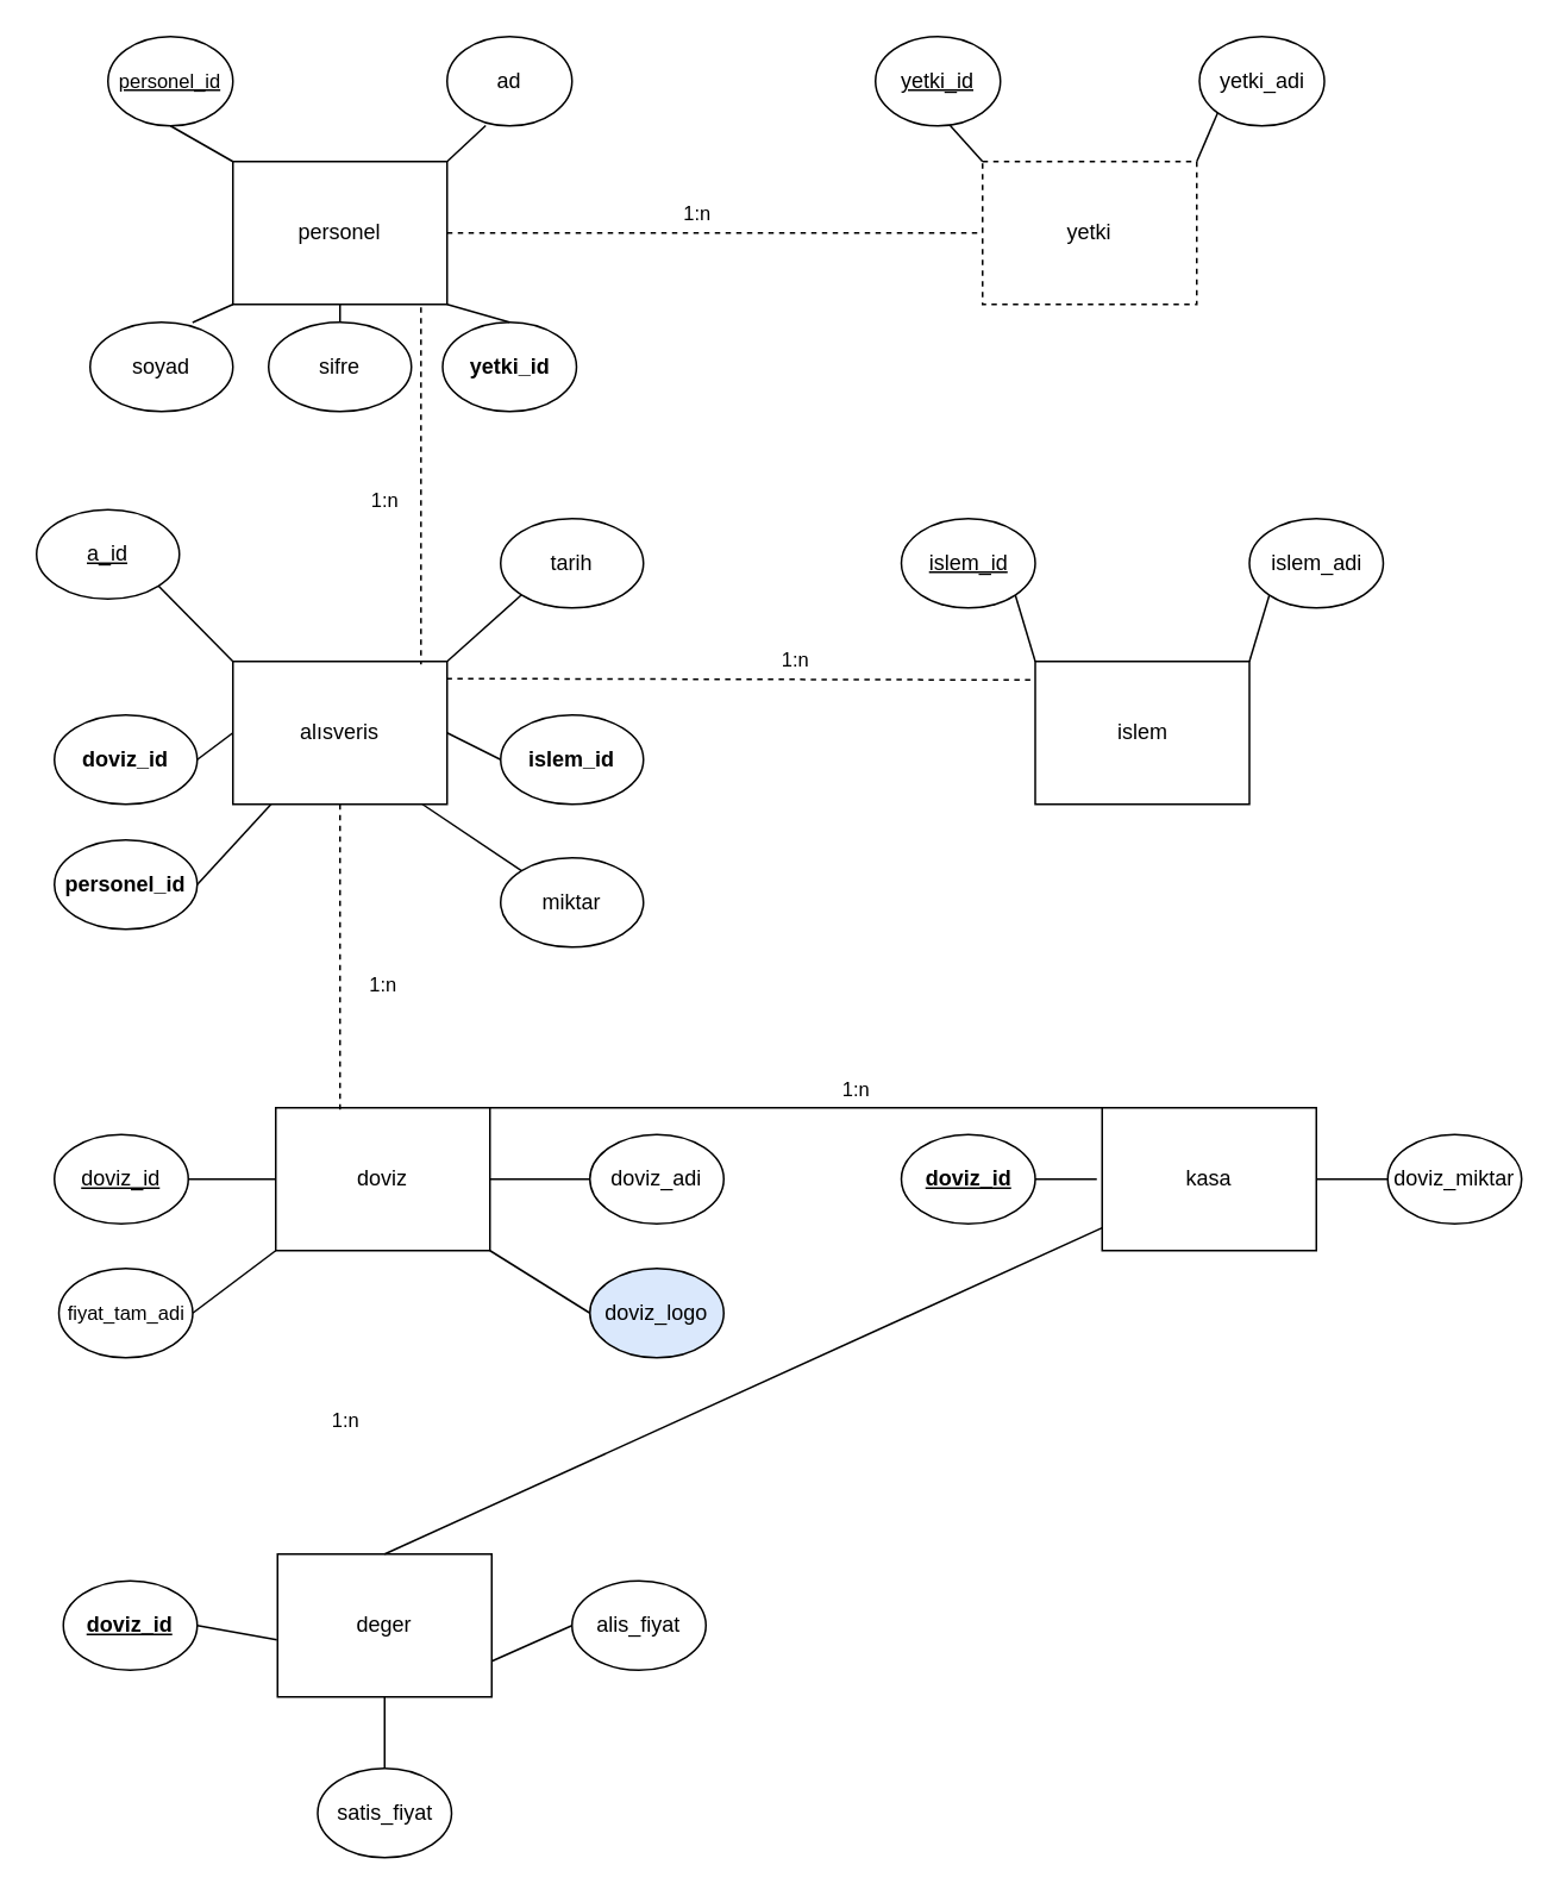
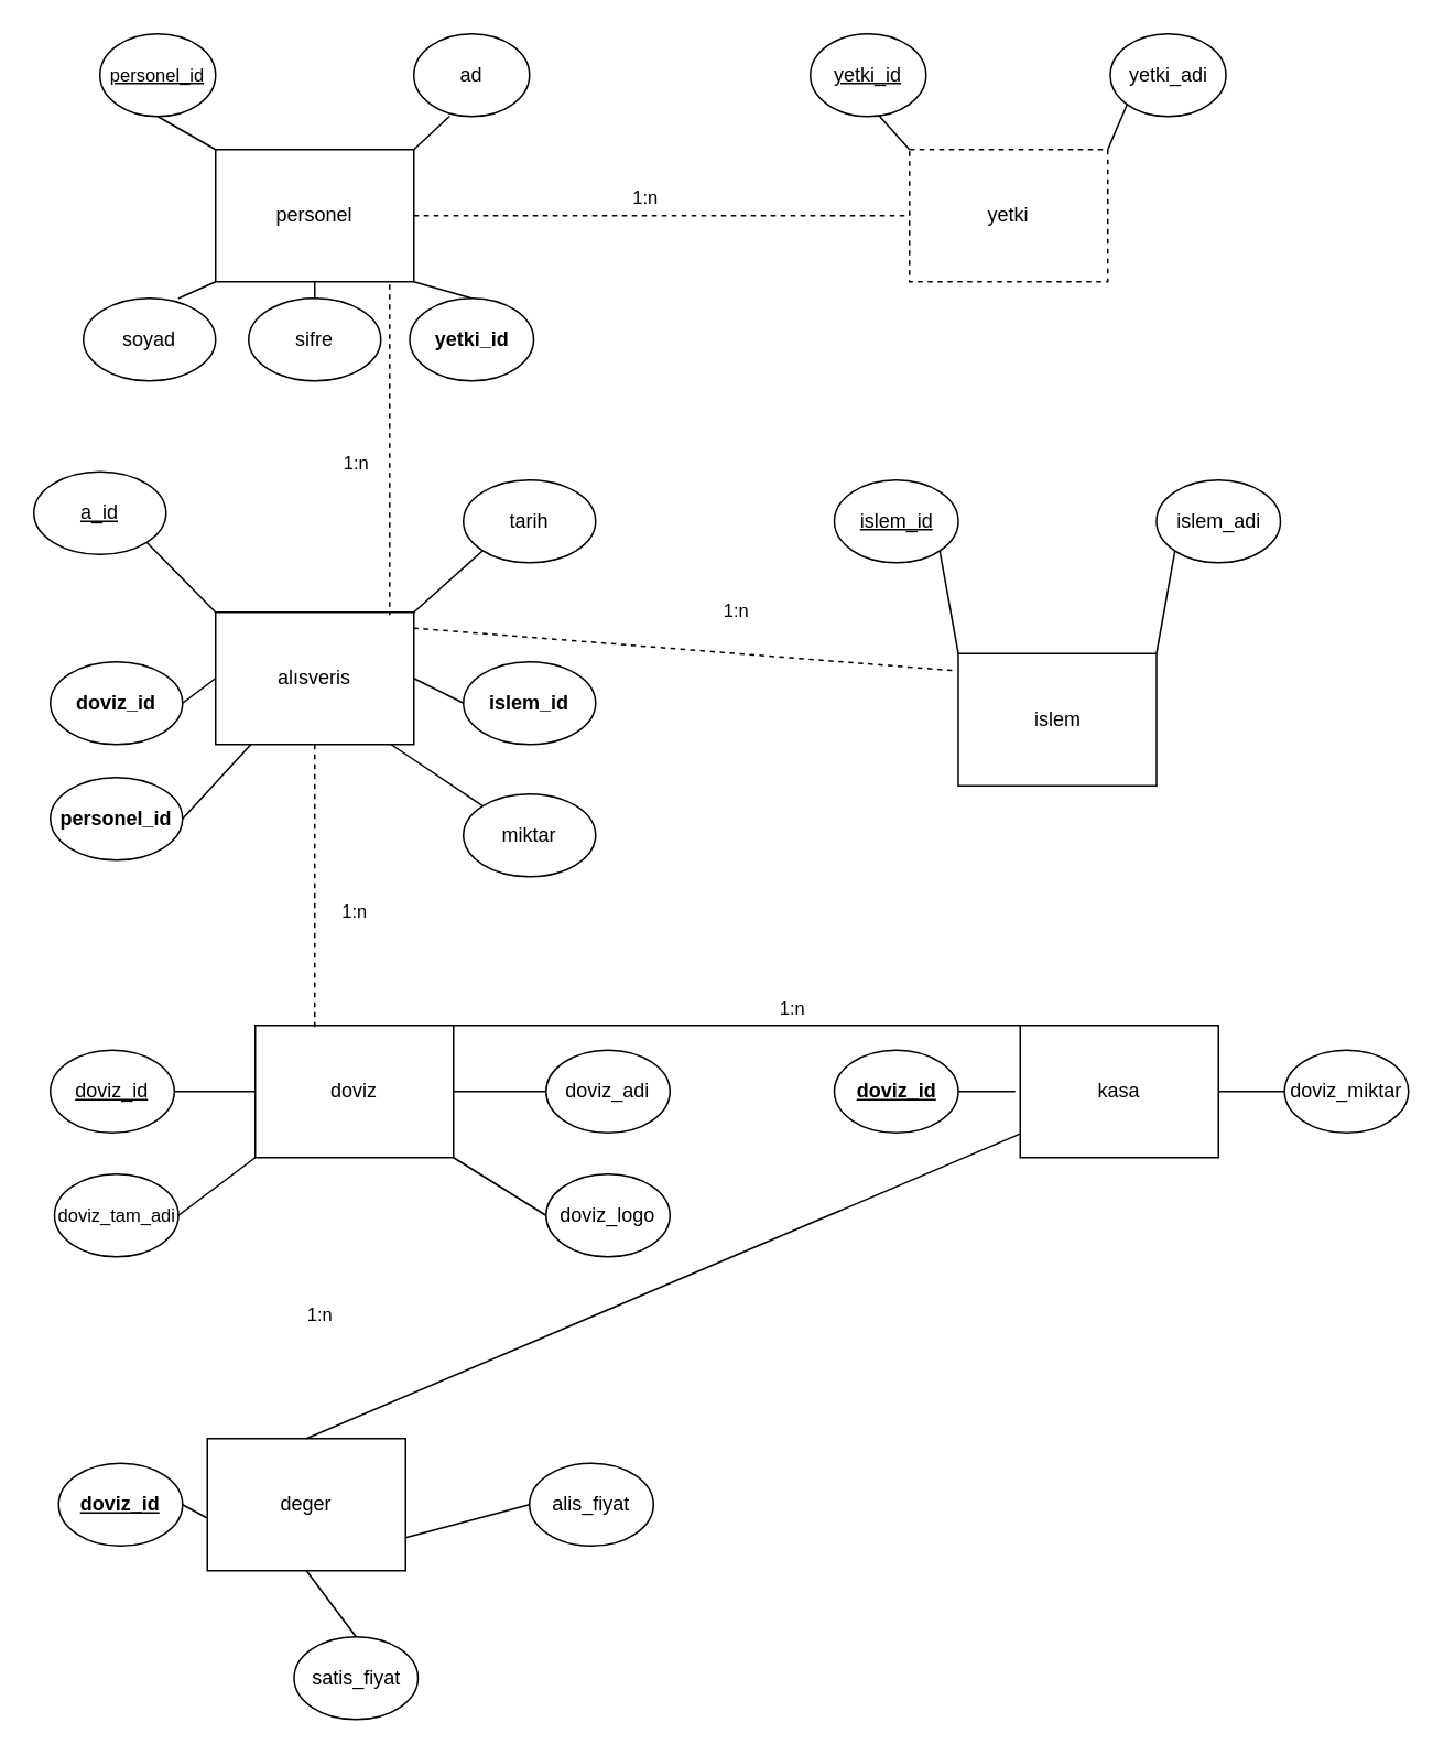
- <mxCell id="21" value="islem" style="rounded=0;whiteSpace=wrap;html=1;" parent="1" vertex="1"><mxGeometry x="579.5" y="370" width="120" height="80" as="geometry" /></mxCell>
+ <mxCell id="21" value="islem" style="rounded=0;whiteSpace=wrap;html=1;" parent="1" vertex="1"><mxGeometry x="579.5" y="395" width="120" height="80" as="geometry" /></mxCell>
- <mxCell id="52" value="&lt;font style=&quot;font-size: 11px&quot;&gt;fiyat_tam_adi&lt;/font&gt;" style="ellipse;whiteSpace=wrap;html=1;rounded=0;" vertex="1" parent="1"><mxGeometry x="32.5" y="710" width="75" height="50" as="geometry" /></mxCell>
+ <mxCell id="52" value="&lt;font style=&quot;font-size: 11px&quot;&gt;doviz_tam_adi&lt;/font&gt;" style="ellipse;whiteSpace=wrap;html=1;rounded=0;" vertex="1" parent="1"><mxGeometry x="32.5" y="710" width="75" height="50" as="geometry" /></mxCell>
- <mxCell id="53" value="doviz_logo" style="ellipse;whiteSpace=wrap;html=1;rounded=0;fillColor=#dae8fc;" vertex="1" parent="1"><mxGeometry x="330" y="710" width="75" height="50" as="geometry" /></mxCell>
+ <mxCell id="53" value="doviz_logo" style="ellipse;whiteSpace=wrap;html=1;rounded=0;" vertex="1" parent="1"><mxGeometry x="330" y="710" width="75" height="50" as="geometry" /></mxCell>
- <mxCell id="58" value="deger" style="rounded=0;whiteSpace=wrap;html=1;" vertex="1" parent="1"><mxGeometry x="155" y="870" width="120" height="80" as="geometry" /></mxCell>
+ <mxCell id="58" value="deger" style="rounded=0;whiteSpace=wrap;html=1;" vertex="1" parent="1"><mxGeometry x="125" y="870" width="120" height="80" as="geometry" /></mxCell>
